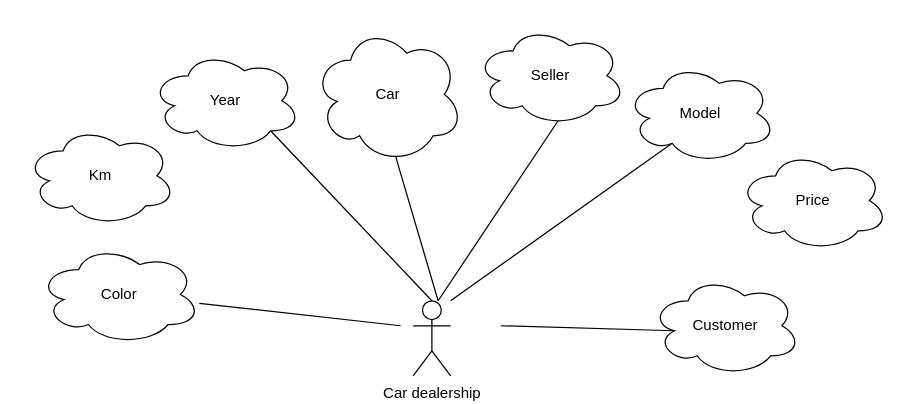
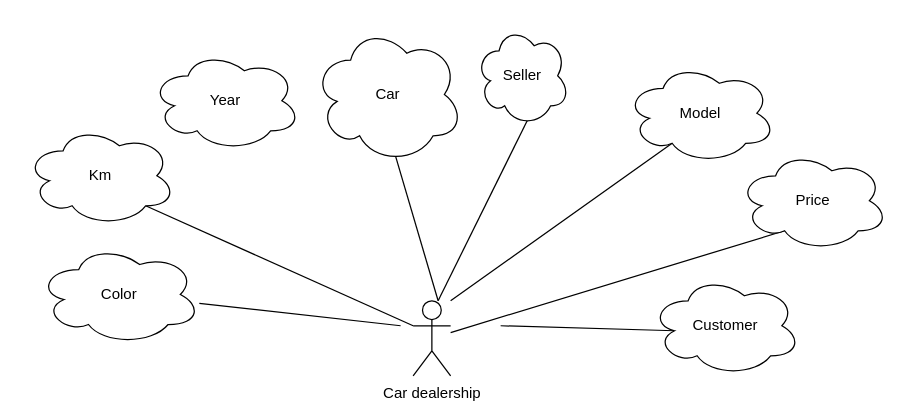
- <mxCell id="4" value="Seller" style="ellipse;shape=cloud;whiteSpace=wrap;html=1;" parent="1" vertex="1"><mxGeometry x="380" y="20" width="120" height="80" as="geometry" /></mxCell>
+ <mxCell id="4" value="Seller" style="ellipse;shape=cloud;whiteSpace=wrap;html=1;" parent="1" vertex="1"><mxGeometry x="380" y="20" width="75" height="80" as="geometry" /></mxCell>
- <mxCell id="9" style="edgeStyle=none;html=1;exitX=0.8;exitY=0.8;exitDx=0;exitDy=0;exitPerimeter=0;entryX=0.5;entryY=0;entryDx=0;entryDy=0;entryPerimeter=0;endArrow=none;endFill=0;" parent="1" source="10" target="2" edge="1"><mxGeometry relative="1" as="geometry" /></mxCell>
+ <mxCell id="11" style="edgeStyle=none;html=1;exitX=0.8;exitY=0.8;exitDx=0;exitDy=0;exitPerimeter=0;entryX=0;entryY=0.333;entryDx=0;entryDy=0;entryPerimeter=0;endArrow=none;endFill=0;" parent="1" source="12" target="2" edge="1"><mxGeometry relative="1" as="geometry" /></mxCell>
+ <mxCell id="13" style="edgeStyle=none;html=1;exitX=0.31;exitY=0.8;exitDx=0;exitDy=0;exitPerimeter=0;endArrow=none;endFill=0;" parent="1" source="14" target="2" edge="1"><mxGeometry relative="1" as="geometry" /></mxCell>
